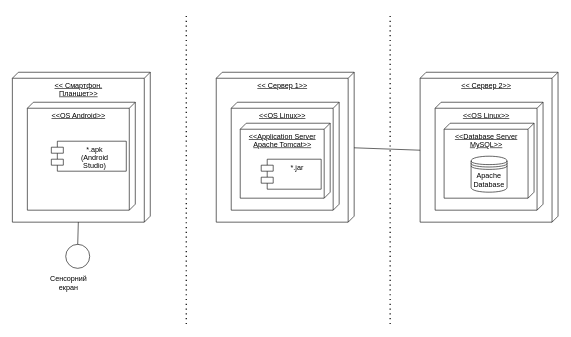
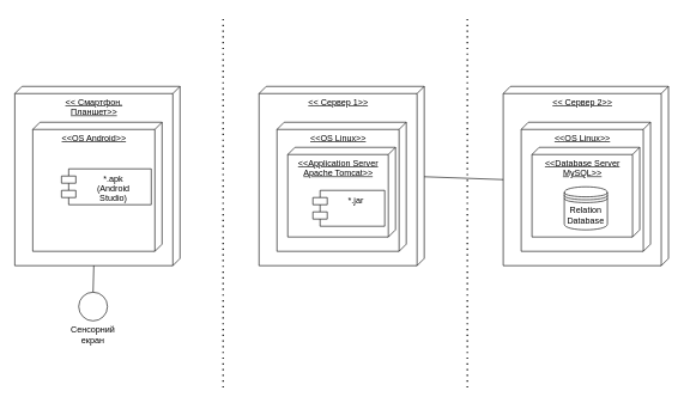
- <mxCell id="16" value="Apache&lt;br&gt;Database" style="text;html=1;strokeColor=none;fillColor=none;align=center;verticalAlign=middle;whiteSpace=wrap;rounded=0;" parent="1" vertex="1"><mxGeometry x="785" y="285" width="60" height="30" as="geometry" /></mxCell>
+ <mxCell id="16" value="Relation&lt;br&gt;Database" style="text;html=1;strokeColor=none;fillColor=none;align=center;verticalAlign=middle;whiteSpace=wrap;rounded=0;" parent="1" vertex="1"><mxGeometry x="785" y="285" width="60" height="30" as="geometry" /></mxCell>
- <mxCell id="6" value="Сенcорний екран" style="text;html=1;strokeColor=none;fillColor=none;align=center;verticalAlign=middle;whiteSpace=wrap;rounded=0;" parent="1" vertex="1"><mxGeometry x="84" y="456" width="60" height="30" as="geometry" /></mxCell>
+ <mxCell id="6" value="Сенcорний екран" style="text;html=1;strokeColor=none;fillColor=none;align=center;verticalAlign=middle;whiteSpace=wrap;rounded=0;" parent="1" vertex="1"><mxGeometry x="99" y="451" width="60" height="30" as="geometry" /></mxCell>
